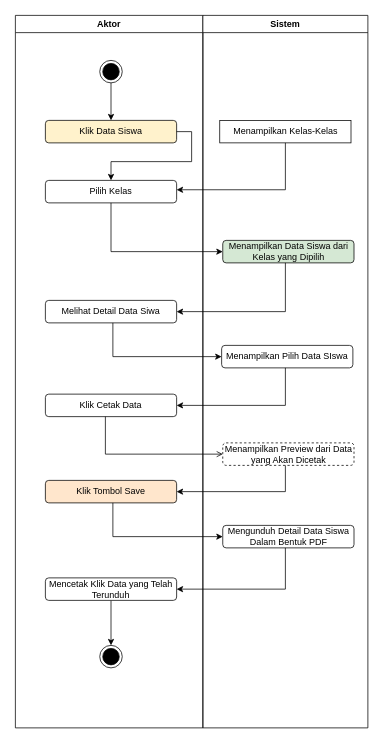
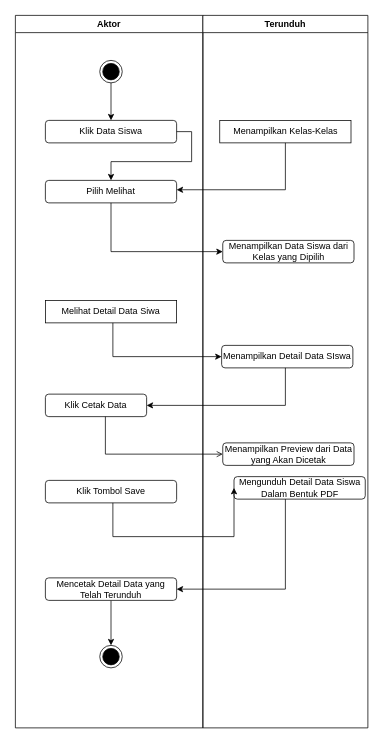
- <mxCell id="14" value="Sistem" style="swimlane;whiteSpace=wrap;html=1;" vertex="1" parent="1"><mxGeometry x="270" y="20" width="220" height="950" as="geometry" /></mxCell>
+ <mxCell id="14" value="Terunduh" style="swimlane;whiteSpace=wrap;html=1;" vertex="1" parent="1"><mxGeometry x="270" y="20" width="220" height="950" as="geometry" /></mxCell>
- <mxCell id="5" value="Klik Data Siswa" style="rounded=1;whiteSpace=wrap;html=1;fillColor=#fff2cc;" vertex="1" parent="2"><mxGeometry x="40" y="140" width="175" height="30" as="geometry" /></mxCell>
+ <mxCell id="5" value="Klik Data Siswa" style="rounded=1;whiteSpace=wrap;html=1;" vertex="1" parent="2"><mxGeometry x="40" y="140" width="175" height="30" as="geometry" /></mxCell>
- <mxCell id="6" value="Pilih Kelas" style="rounded=1;whiteSpace=wrap;html=1;" vertex="1" parent="2"><mxGeometry x="40" y="220" width="175" height="30" as="geometry" /></mxCell>
+ <mxCell id="6" value="Pilih Melihat" style="rounded=1;whiteSpace=wrap;html=1;" vertex="1" parent="2"><mxGeometry x="40" y="220" width="175" height="30" as="geometry" /></mxCell>
- <mxCell id="16" value="Menampilkan Data Siswa dari Kelas yang Dipilih" style="rounded=1;whiteSpace=wrap;html=1;fillColor=#d5e8d4;" vertex="1" parent="14"><mxGeometry x="26.5" y="300" width="175" height="30" as="geometry" /></mxCell>
+ <mxCell id="16" value="Menampilkan Data Siswa dari Kelas yang Dipilih" style="rounded=1;whiteSpace=wrap;html=1;" vertex="1" parent="14"><mxGeometry x="26.5" y="300" width="175" height="30" as="geometry" /></mxCell>
- <mxCell id="7" value="Melihat Detail Data Siwa" style="rounded=1;whiteSpace=wrap;html=1;" vertex="1" parent="2"><mxGeometry x="40" y="380" width="175" height="30" as="geometry" /></mxCell>
+ <mxCell id="7" value="Melihat Detail Data Siwa" style="whiteSpace=wrap;html=1;rounded=0;" vertex="1" parent="2"><mxGeometry x="40" y="380" width="175" height="30" as="geometry" /></mxCell>
- <mxCell id="22" style="edgeStyle=orthogonalEdgeStyle;rounded=0;orthogonalLoop=1;jettySize=auto;html=1;entryX=1;entryY=0.5;entryDx=0;entryDy=0;" edge="1" parent="1" source="16" target="7"><mxGeometry relative="1" as="geometry"><Array as="points"><mxPoint x="380" y="415" /></Array></mxGeometry></mxCell>
- <mxCell id="17" value="Menampilkan Pilih Data SIswa" style="rounded=1;whiteSpace=wrap;html=1;" vertex="1" parent="14"><mxGeometry x="25" y="440" width="175" height="30" as="geometry" /></mxCell>
+ <mxCell id="17" value="Menampilkan Detail Data SIswa" style="rounded=1;whiteSpace=wrap;html=1;" vertex="1" parent="14"><mxGeometry x="25" y="440" width="175" height="30" as="geometry" /></mxCell>
- <mxCell id="9" value="Klik Cetak Data" style="rounded=1;whiteSpace=wrap;html=1;" vertex="1" parent="2"><mxGeometry x="40" y="505" width="175" height="30" as="geometry" /></mxCell>
+ <mxCell id="9" value="Klik Cetak Data" style="rounded=1;whiteSpace=wrap;html=1;" vertex="1" parent="2"><mxGeometry x="40" y="505" width="135" height="30" as="geometry" /></mxCell>
- <mxCell id="18" value="Menampilkan Preview dari Data yang Akan Dicetak" style="rounded=1;whiteSpace=wrap;html=1;dashed=1;" vertex="1" parent="14"><mxGeometry x="26.5" y="570" width="175" height="30" as="geometry" /></mxCell>
+ <mxCell id="18" value="Menampilkan Preview dari Data yang Akan Dicetak" style="rounded=1;whiteSpace=wrap;html=1;" vertex="1" parent="14"><mxGeometry x="26.5" y="570" width="175" height="30" as="geometry" /></mxCell>
- <mxCell id="10" value="Klik Tombol Save" style="rounded=1;whiteSpace=wrap;html=1;fillColor=#ffe6cc;" vertex="1" parent="2"><mxGeometry x="40" y="620" width="175" height="30" as="geometry" /></mxCell>
+ <mxCell id="10" value="Klik Tombol Save" style="rounded=1;whiteSpace=wrap;html=1;" vertex="1" parent="2"><mxGeometry x="40" y="620" width="175" height="30" as="geometry" /></mxCell>
- <mxCell id="25" style="edgeStyle=orthogonalEdgeStyle;rounded=0;orthogonalLoop=1;jettySize=auto;html=1;entryX=1;entryY=0.5;entryDx=0;entryDy=0;" edge="1" parent="1" source="18" target="10"><mxGeometry relative="1" as="geometry"><Array as="points"><mxPoint x="380" y="655" /></Array></mxGeometry></mxCell>
- <mxCell id="19" value="Mengunduh Detail Data Siswa Dalam Bentuk PDF" style="rounded=1;whiteSpace=wrap;html=1;" vertex="1" parent="14"><mxGeometry x="26.5" y="680" width="175" height="30" as="geometry" /></mxCell>
+ <mxCell id="19" value="Mengunduh Detail Data Siswa Dalam Bentuk PDF" style="rounded=1;whiteSpace=wrap;html=1;" vertex="1" parent="14"><mxGeometry x="41.5" y="615" width="175" height="30" as="geometry" /></mxCell>
- <mxCell id="12" value="Mencetak Klik Data yang Telah Terunduh" style="rounded=1;whiteSpace=wrap;html=1;" vertex="1" parent="2"><mxGeometry x="40" y="750" width="175" height="30" as="geometry" /></mxCell>
+ <mxCell id="12" value="Mencetak Detail Data yang Telah Terunduh" style="rounded=1;whiteSpace=wrap;html=1;" vertex="1" parent="2"><mxGeometry x="40" y="750" width="175" height="30" as="geometry" /></mxCell>
